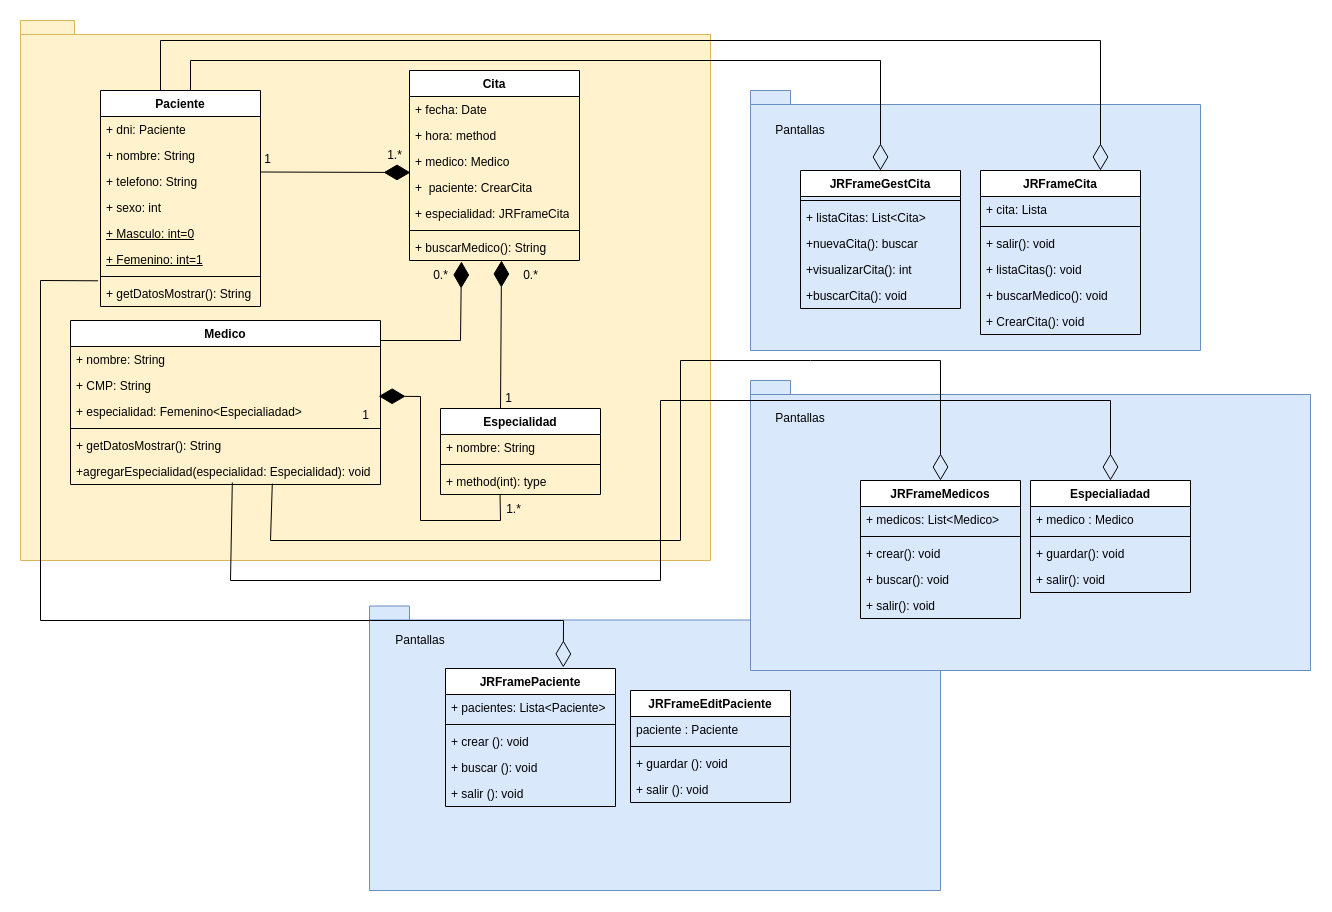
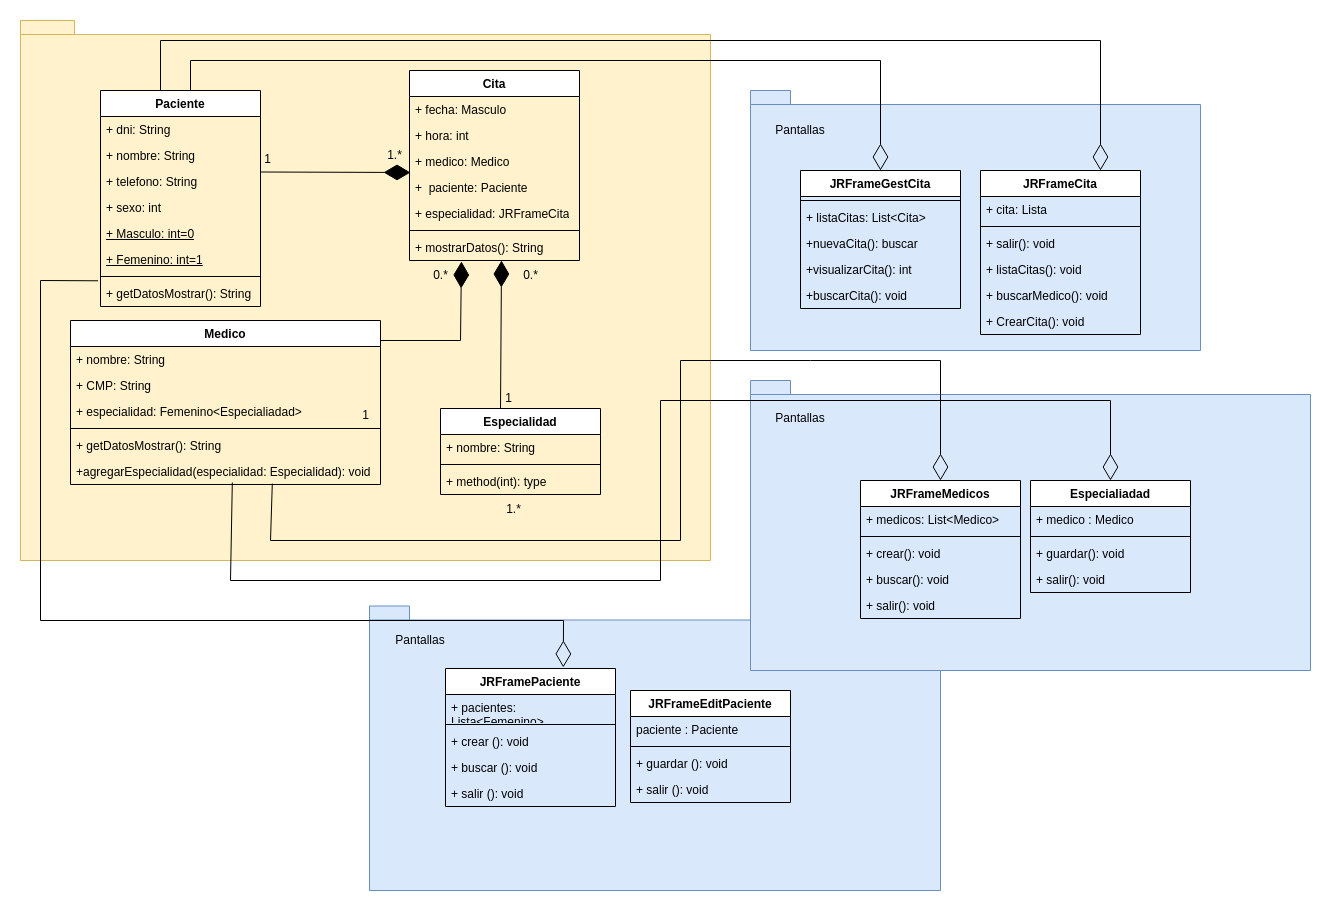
- <mxCell id="72" value="+ fecha: Date" style="text;strokeColor=none;fillColor=none;align=left;verticalAlign=top;spacingLeft=4;spacingRight=4;overflow=hidden;rotatable=0;points=[[0,0.5],[1,0.5]];portConstraint=eastwest;whiteSpace=wrap;html=1;" parent="71" vertex="1"><mxGeometry y="26" width="170" height="26" as="geometry" /></mxCell>
+ <mxCell id="72" value="+ fecha: Masculo" style="text;strokeColor=none;fillColor=none;align=left;verticalAlign=top;spacingLeft=4;spacingRight=4;overflow=hidden;rotatable=0;points=[[0,0.5],[1,0.5]];portConstraint=eastwest;whiteSpace=wrap;html=1;" parent="71" vertex="1"><mxGeometry y="26" width="170" height="26" as="geometry" /></mxCell>
- <mxCell id="23" value="+ dni: Paciente&lt;span style=&quot;white-space: pre;&quot;&gt; &lt;/span&gt;" style="text;strokeColor=none;fillColor=none;align=left;verticalAlign=top;spacingLeft=4;spacingRight=4;overflow=hidden;rotatable=0;points=[[0,0.5],[1,0.5]];portConstraint=eastwest;whiteSpace=wrap;html=1;" parent="22" vertex="1"><mxGeometry y="26" width="160" height="26" as="geometry" /></mxCell>
+ <mxCell id="23" value="+ dni: String&lt;span style=&quot;white-space: pre;&quot;&gt; &lt;/span&gt;" style="text;strokeColor=none;fillColor=none;align=left;verticalAlign=top;spacingLeft=4;spacingRight=4;overflow=hidden;rotatable=0;points=[[0,0.5],[1,0.5]];portConstraint=eastwest;whiteSpace=wrap;html=1;" parent="22" vertex="1"><mxGeometry y="26" width="160" height="26" as="geometry" /></mxCell>
- <mxCell id="73" value="+ hora: method" style="text;strokeColor=none;fillColor=none;align=left;verticalAlign=top;spacingLeft=4;spacingRight=4;overflow=hidden;rotatable=0;points=[[0,0.5],[1,0.5]];portConstraint=eastwest;whiteSpace=wrap;html=1;" parent="71" vertex="1"><mxGeometry y="52" width="170" height="26" as="geometry" /></mxCell>
+ <mxCell id="73" value="+ hora: int" style="text;strokeColor=none;fillColor=none;align=left;verticalAlign=top;spacingLeft=4;spacingRight=4;overflow=hidden;rotatable=0;points=[[0,0.5],[1,0.5]];portConstraint=eastwest;whiteSpace=wrap;html=1;" parent="71" vertex="1"><mxGeometry y="52" width="170" height="26" as="geometry" /></mxCell>
- <mxCell id="75" value="+&amp;nbsp; paciente: CrearCita" style="text;strokeColor=none;fillColor=none;align=left;verticalAlign=top;spacingLeft=4;spacingRight=4;overflow=hidden;rotatable=0;points=[[0,0.5],[1,0.5]];portConstraint=eastwest;whiteSpace=wrap;html=1;" parent="71" vertex="1"><mxGeometry y="104" width="170" height="26" as="geometry" /></mxCell>
+ <mxCell id="75" value="+&amp;nbsp; paciente: Paciente" style="text;strokeColor=none;fillColor=none;align=left;verticalAlign=top;spacingLeft=4;spacingRight=4;overflow=hidden;rotatable=0;points=[[0,0.5],[1,0.5]];portConstraint=eastwest;whiteSpace=wrap;html=1;" parent="71" vertex="1"><mxGeometry y="104" width="170" height="26" as="geometry" /></mxCell>
- <mxCell id="78" value="+&amp;nbsp;buscarMedico(): String" style="text;strokeColor=none;fillColor=none;align=left;verticalAlign=top;spacingLeft=4;spacingRight=4;overflow=hidden;rotatable=0;points=[[0,0.5],[1,0.5]];portConstraint=eastwest;whiteSpace=wrap;html=1;" parent="71" vertex="1"><mxGeometry y="164" width="170" height="26" as="geometry" /></mxCell>
+ <mxCell id="78" value="+&amp;nbsp;mostrarDatos(): String" style="text;strokeColor=none;fillColor=none;align=left;verticalAlign=top;spacingLeft=4;spacingRight=4;overflow=hidden;rotatable=0;points=[[0,0.5],[1,0.5]];portConstraint=eastwest;whiteSpace=wrap;html=1;" parent="71" vertex="1"><mxGeometry y="164" width="170" height="26" as="geometry" /></mxCell>
- <mxCell id="9" value="" style="endArrow=diamondThin;endFill=1;endSize=24;html=1;rounded=0;entryX=0.994;entryY=-0.09;entryDx=0;entryDy=0;entryPerimeter=0;exitX=0.372;exitY=0.979;exitDx=0;exitDy=0;exitPerimeter=0;" parent="1" source="21" target="82" edge="1"><mxGeometry width="160" relative="1" as="geometry"><mxPoint x="500" y="490" as="sourcePoint" /><mxPoint x="335.68" y="474.418" as="targetPoint" /><Array as="points"><mxPoint x="500" y="520" /><mxPoint x="420" y="520" /><mxPoint x="420" y="396" /></Array></mxGeometry></mxCell>
- <mxCell id="45" value="+ pacientes: Lista&amp;lt;Paciente&amp;gt;" style="text;strokeColor=none;fillColor=none;align=left;verticalAlign=top;spacingLeft=4;spacingRight=4;overflow=hidden;rotatable=0;points=[[0,0.5],[1,0.5]];portConstraint=eastwest;whiteSpace=wrap;html=1;" parent="44" vertex="1"><mxGeometry y="26" width="170" height="26" as="geometry" /></mxCell>
+ <mxCell id="45" value="+ pacientes: Lista&amp;lt;Femenino&amp;gt;" style="text;strokeColor=none;fillColor=none;align=left;verticalAlign=top;spacingLeft=4;spacingRight=4;overflow=hidden;rotatable=0;points=[[0,0.5],[1,0.5]];portConstraint=eastwest;whiteSpace=wrap;html=1;" parent="44" vertex="1"><mxGeometry y="26" width="170" height="26" as="geometry" /></mxCell>
